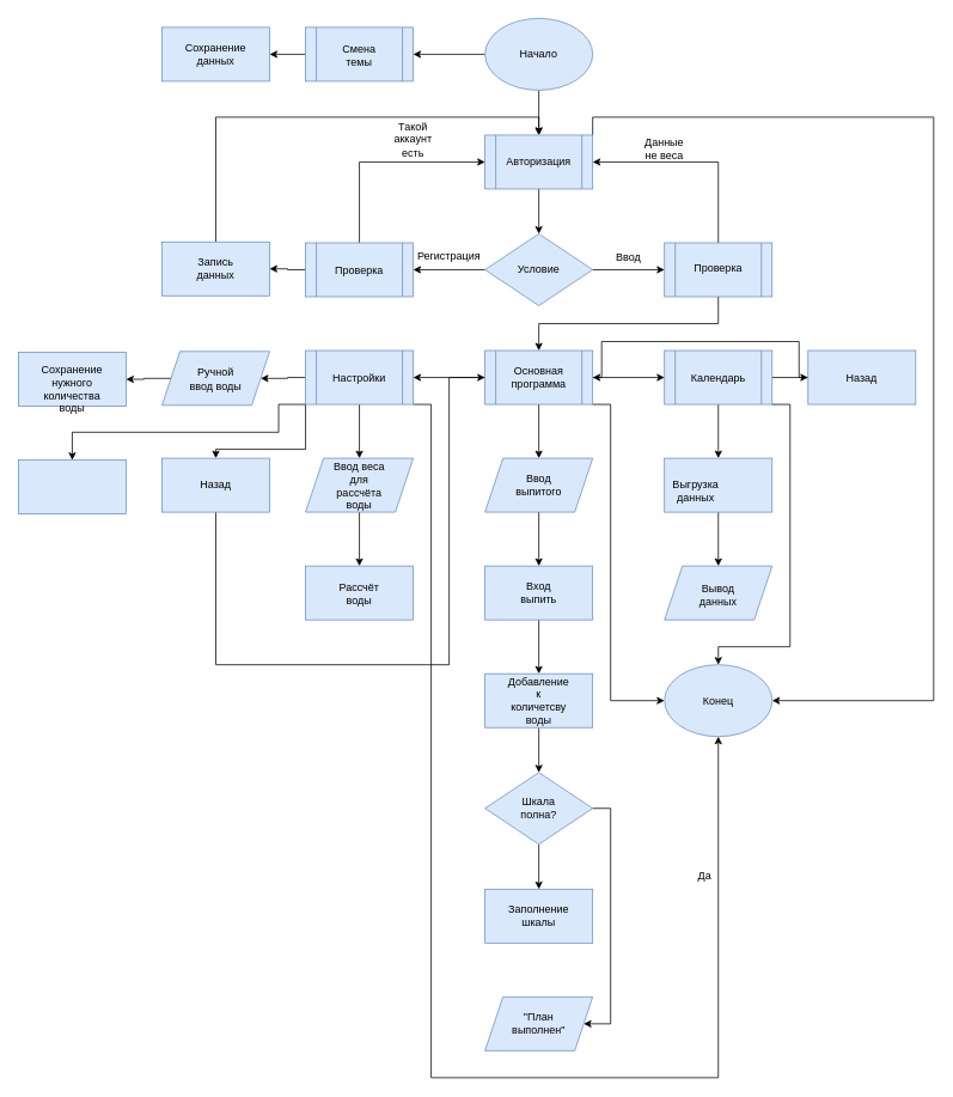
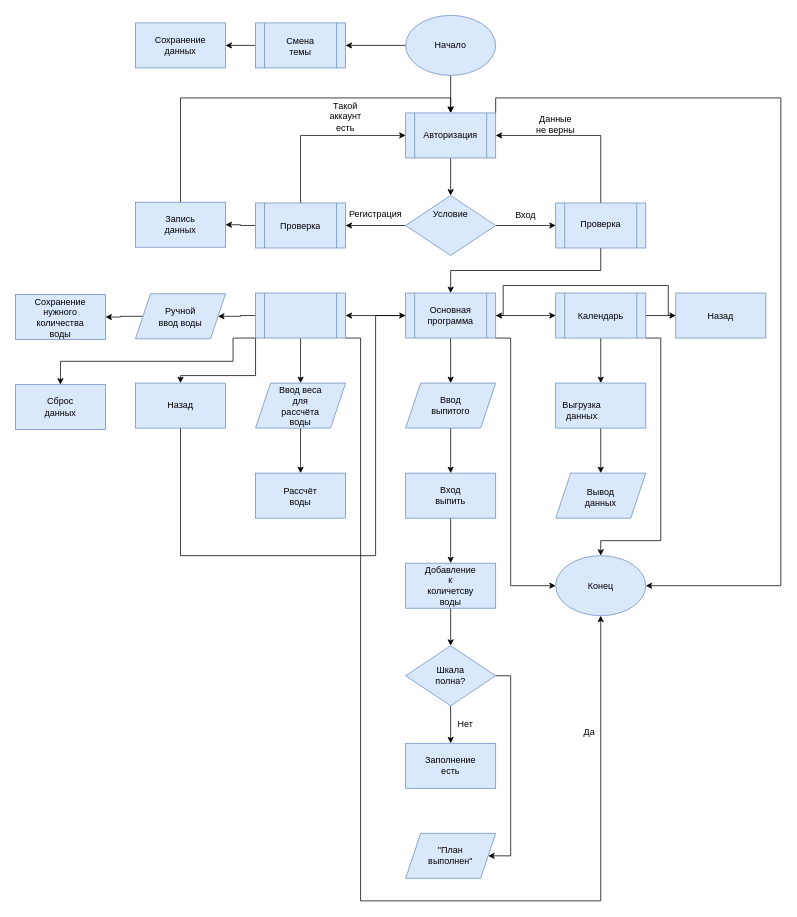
- <mxCell id="31" value="Данные не веса" style="text;html=1;align=center;verticalAlign=middle;whiteSpace=wrap;rounded=0;" vertex="1" parent="1"><mxGeometry x="710" y="150" width="60" height="30" as="geometry" /></mxCell>
+ <mxCell id="31" value="Данные не верны" style="text;html=1;align=center;verticalAlign=middle;whiteSpace=wrap;rounded=0;" vertex="1" parent="1"><mxGeometry x="710" y="150" width="60" height="30" as="geometry" /></mxCell>
- <mxCell id="23" value="Ввод" style="text;html=1;align=center;verticalAlign=middle;whiteSpace=wrap;rounded=0;" vertex="1" parent="1"><mxGeometry x="670" y="271" width="60" height="30" as="geometry" /></mxCell>
+ <mxCell id="23" value="Вход" style="text;html=1;align=center;verticalAlign=middle;whiteSpace=wrap;rounded=0;" vertex="1" parent="1"><mxGeometry x="670" y="271" width="60" height="30" as="geometry" /></mxCell>
- <mxCell id="13" value="Условие" style="text;html=1;align=center;verticalAlign=middle;whiteSpace=wrap;rounded=0;" vertex="1" parent="1"><mxGeometry x="570" y="285" width="60" height="30" as="geometry" /></mxCell>
+ <mxCell id="13" value="Условие" style="text;html=1;align=center;verticalAlign=middle;whiteSpace=wrap;rounded=0;" vertex="1" parent="1"><mxGeometry x="570" y="270" width="60" height="30" as="geometry" /></mxCell>
- <mxCell id="61" value="Настройки" style="text;html=1;align=center;verticalAlign=middle;whiteSpace=wrap;rounded=0;" vertex="1" parent="1"><mxGeometry x="370" y="406" width="60" height="30" as="geometry" /></mxCell>
- <mxCell id="76" value="Сохранение нужного количества воды" style="text;html=1;align=center;verticalAlign=middle;whiteSpace=wrap;rounded=0;" vertex="1" parent="1"><mxGeometry x="50" y="418" width="60" height="30" as="geometry" /></mxCell>
+ <mxCell id="76" value="Сохранение нужного количества воды" style="text;html=1;align=center;verticalAlign=middle;whiteSpace=wrap;rounded=0;" vertex="1" parent="1"><mxGeometry x="50" y="408" width="60" height="30" as="geometry" /></mxCell>
+ <mxCell id="78" value="Сброс данных" style="text;html=1;align=center;verticalAlign=middle;whiteSpace=wrap;rounded=0;" vertex="1" parent="1"><mxGeometry x="50" y="527" width="60" height="30" as="geometry" /></mxCell>
+ <mxCell id="90" value="Нет" style="text;html=1;align=center;verticalAlign=middle;whiteSpace=wrap;rounded=0;" vertex="1" parent="1"><mxGeometry x="590" y="950" width="60" height="30" as="geometry" /></mxCell>
- <mxCell id="42" value="Заполнение шкалы" style="text;html=1;align=center;verticalAlign=middle;whiteSpace=wrap;rounded=0;" vertex="1" parent="1"><mxGeometry x="570" y="1005" width="60" height="30" as="geometry" /></mxCell>
+ <mxCell id="42" value="Заполнение есть" style="text;html=1;align=center;verticalAlign=middle;whiteSpace=wrap;rounded=0;" vertex="1" parent="1"><mxGeometry x="570" y="1005" width="60" height="30" as="geometry" /></mxCell>
